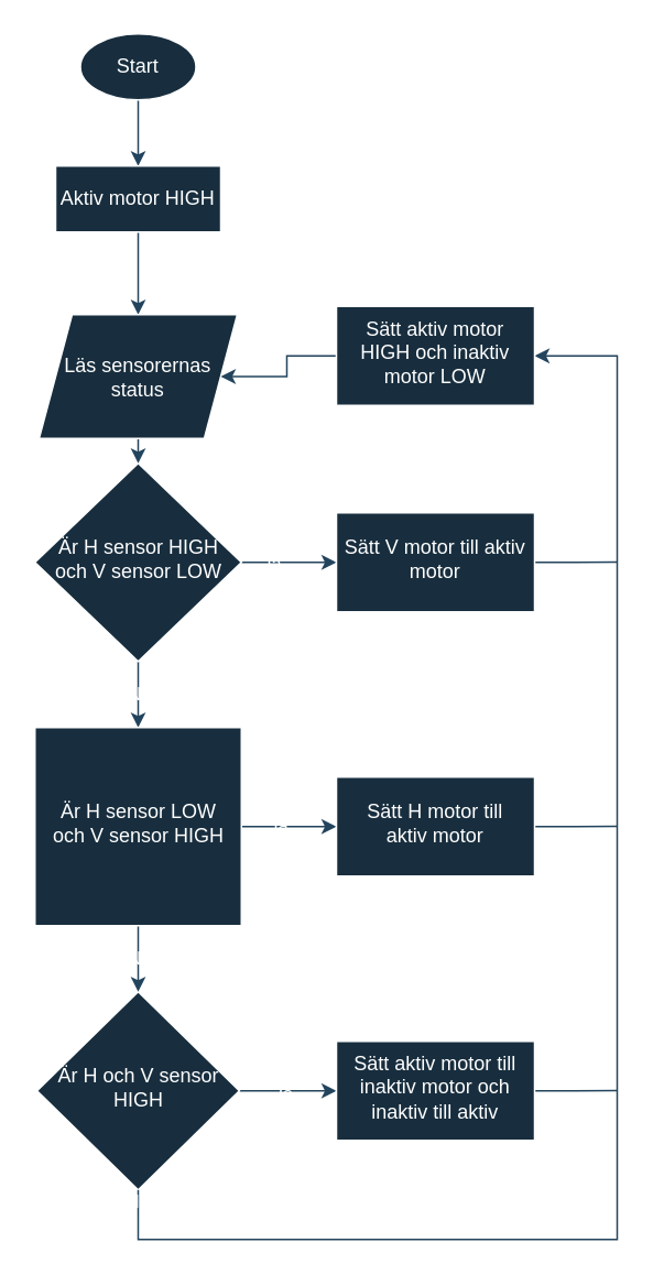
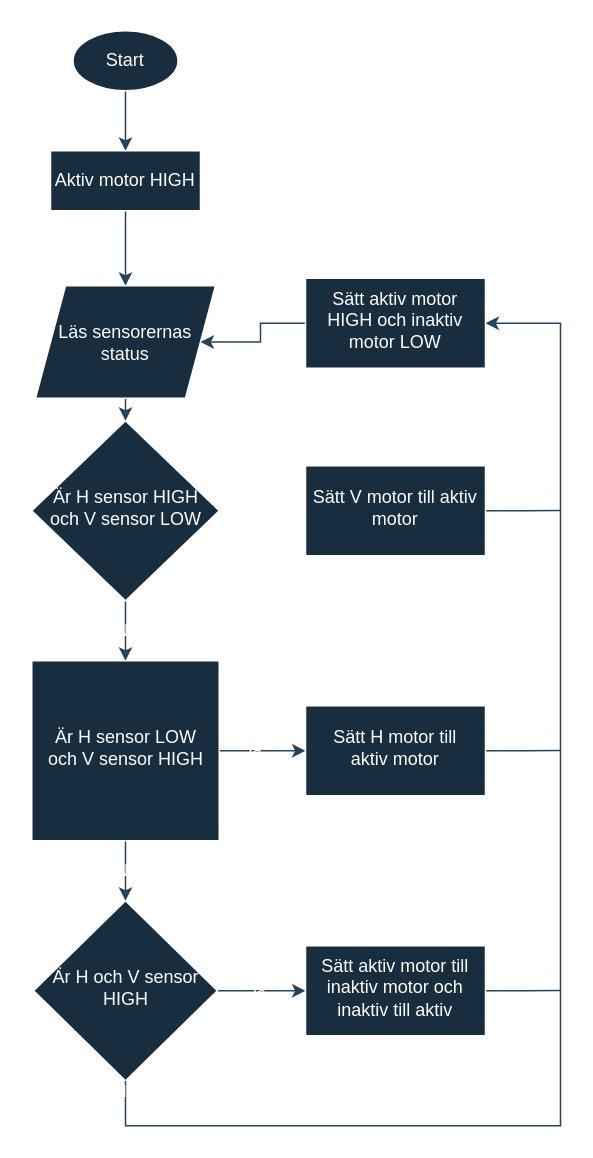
- <mxCell id="4" value="" style="edgeStyle=orthogonalEdgeStyle;rounded=0;orthogonalLoop=1;jettySize=auto;html=1;labelBackgroundColor=none;strokeColor=#23445D;fontColor=default;" edge="1" parent="1" source="6" target="20"><mxGeometry relative="1" as="geometry" /></mxCell>
- <mxCell id="5" value="Ja" style="edgeLabel;html=1;align=center;verticalAlign=middle;resizable=0;points=[];labelBackgroundColor=none;fontColor=#FFFFFF;" vertex="1" connectable="0" parent="4"><mxGeometry x="-0.37" relative="1" as="geometry"><mxPoint as="offset" /></mxGeometry></mxCell>
